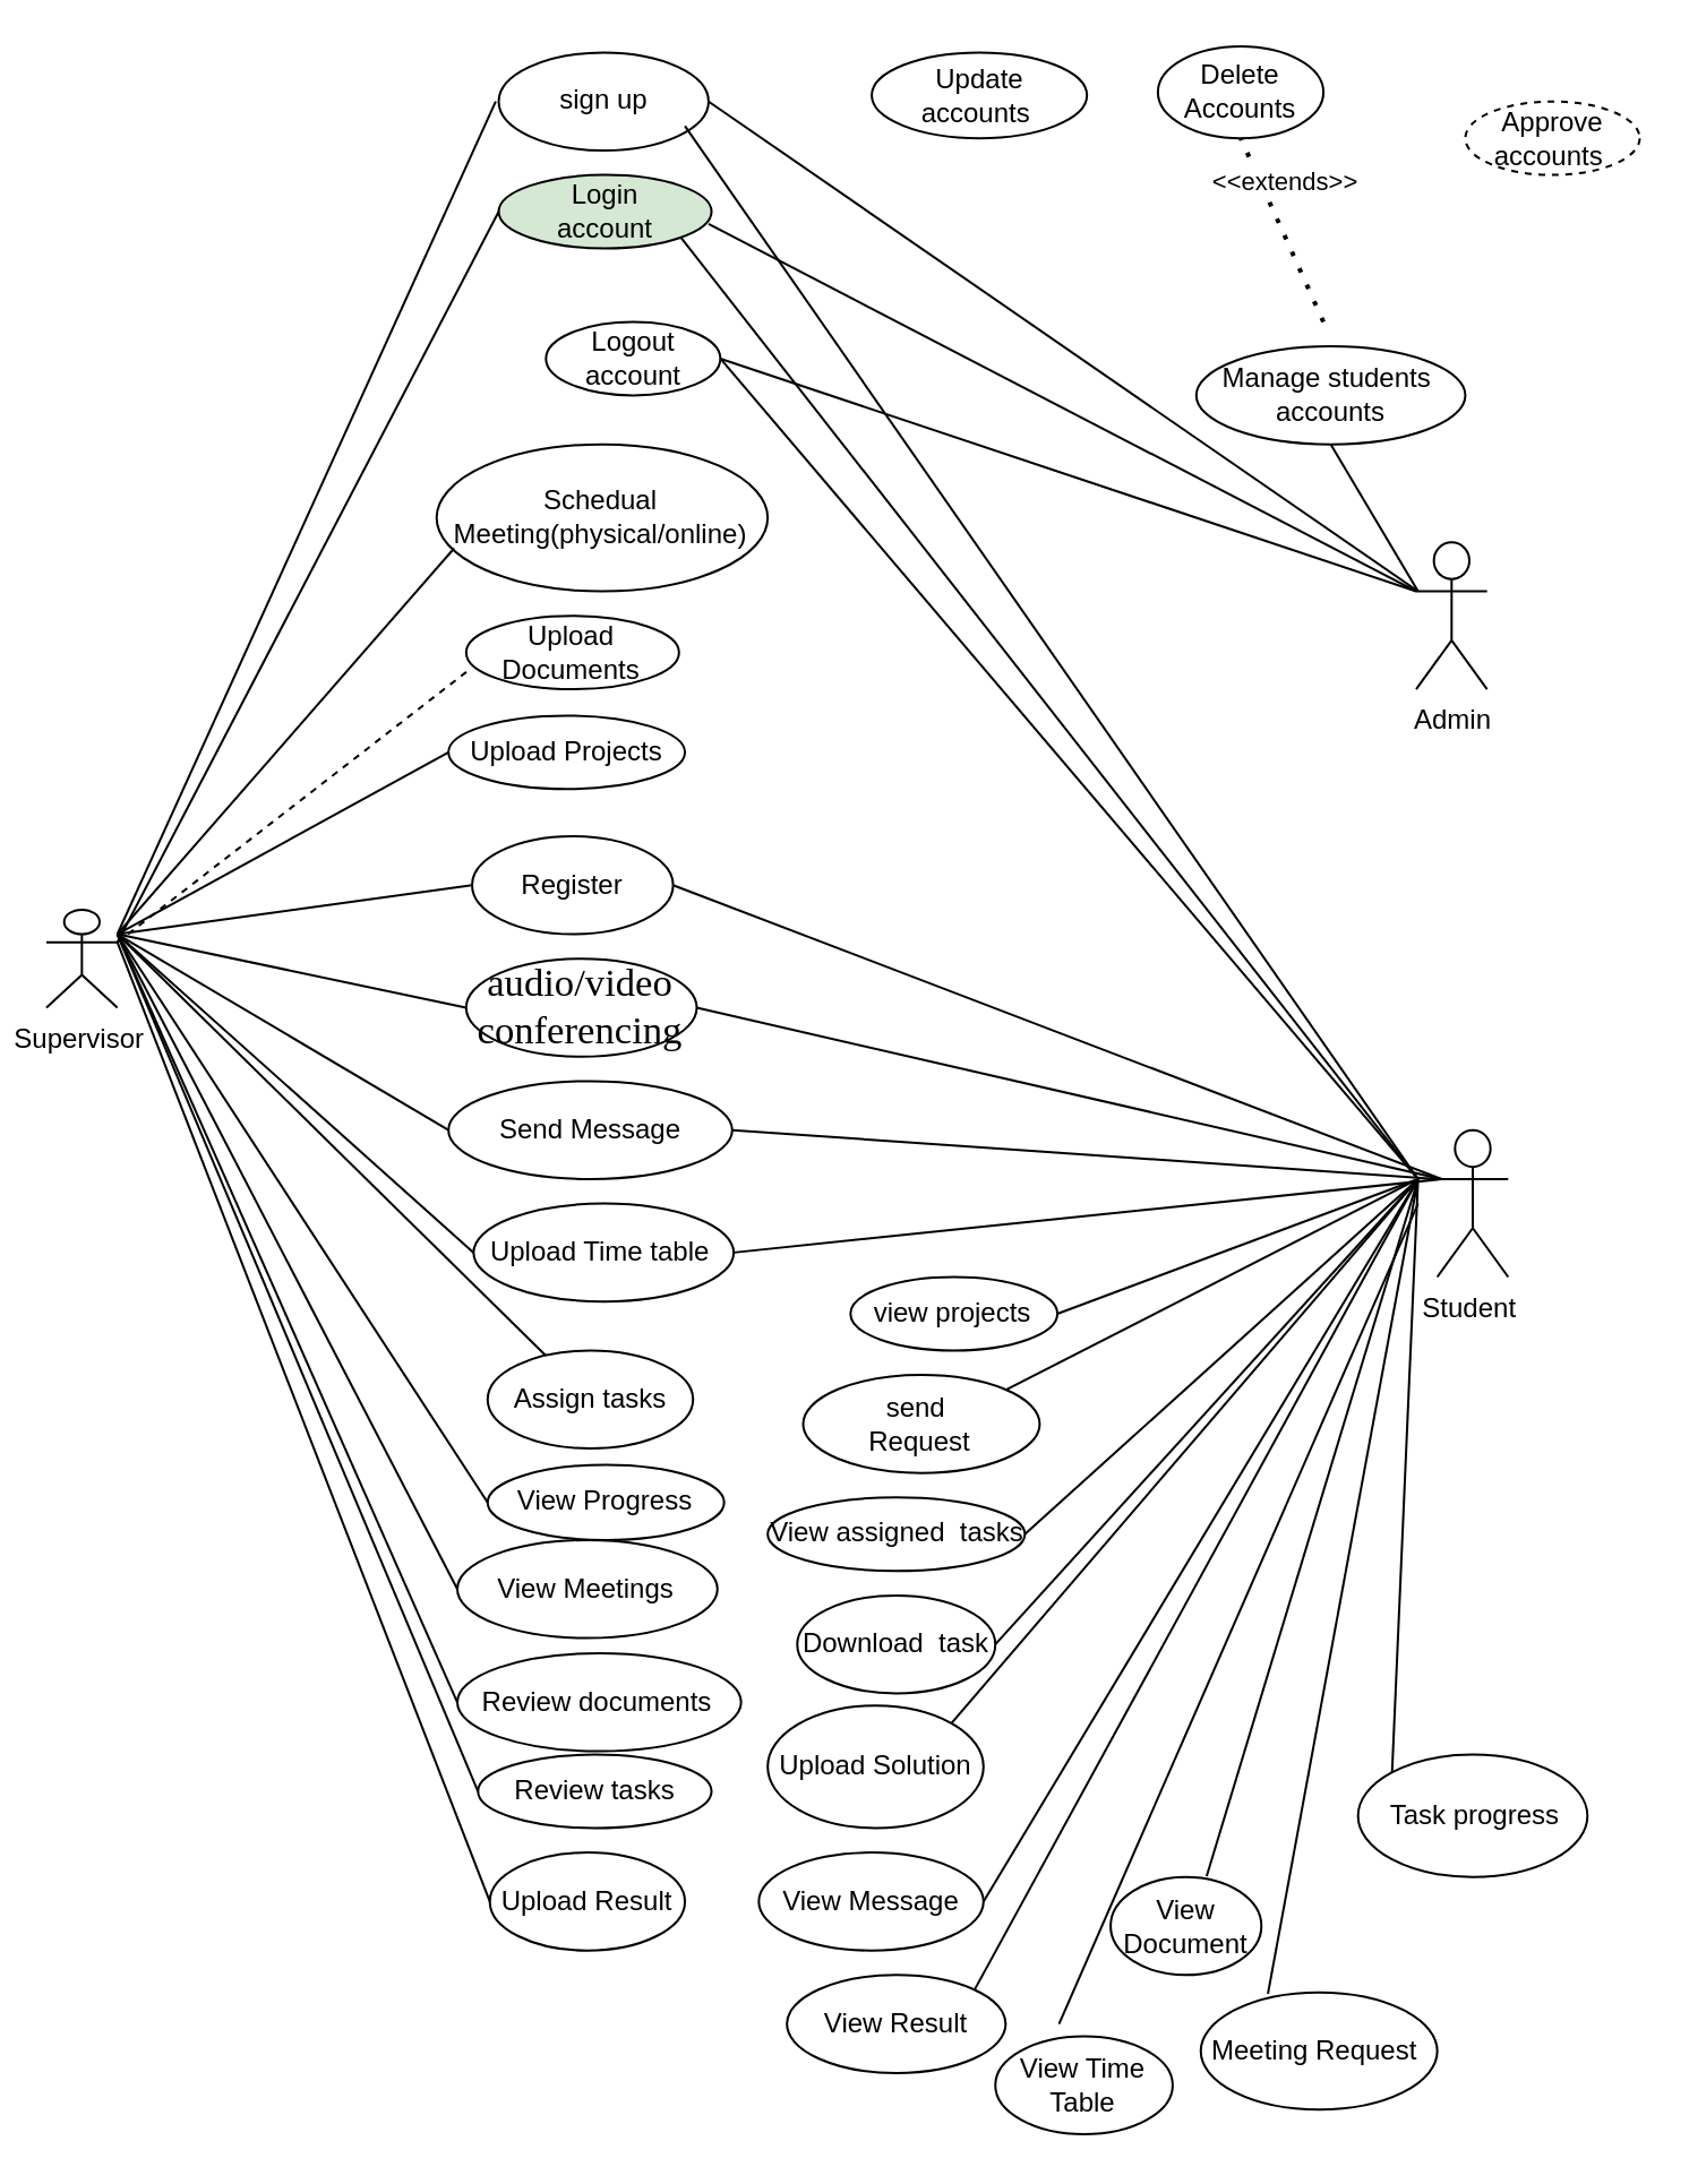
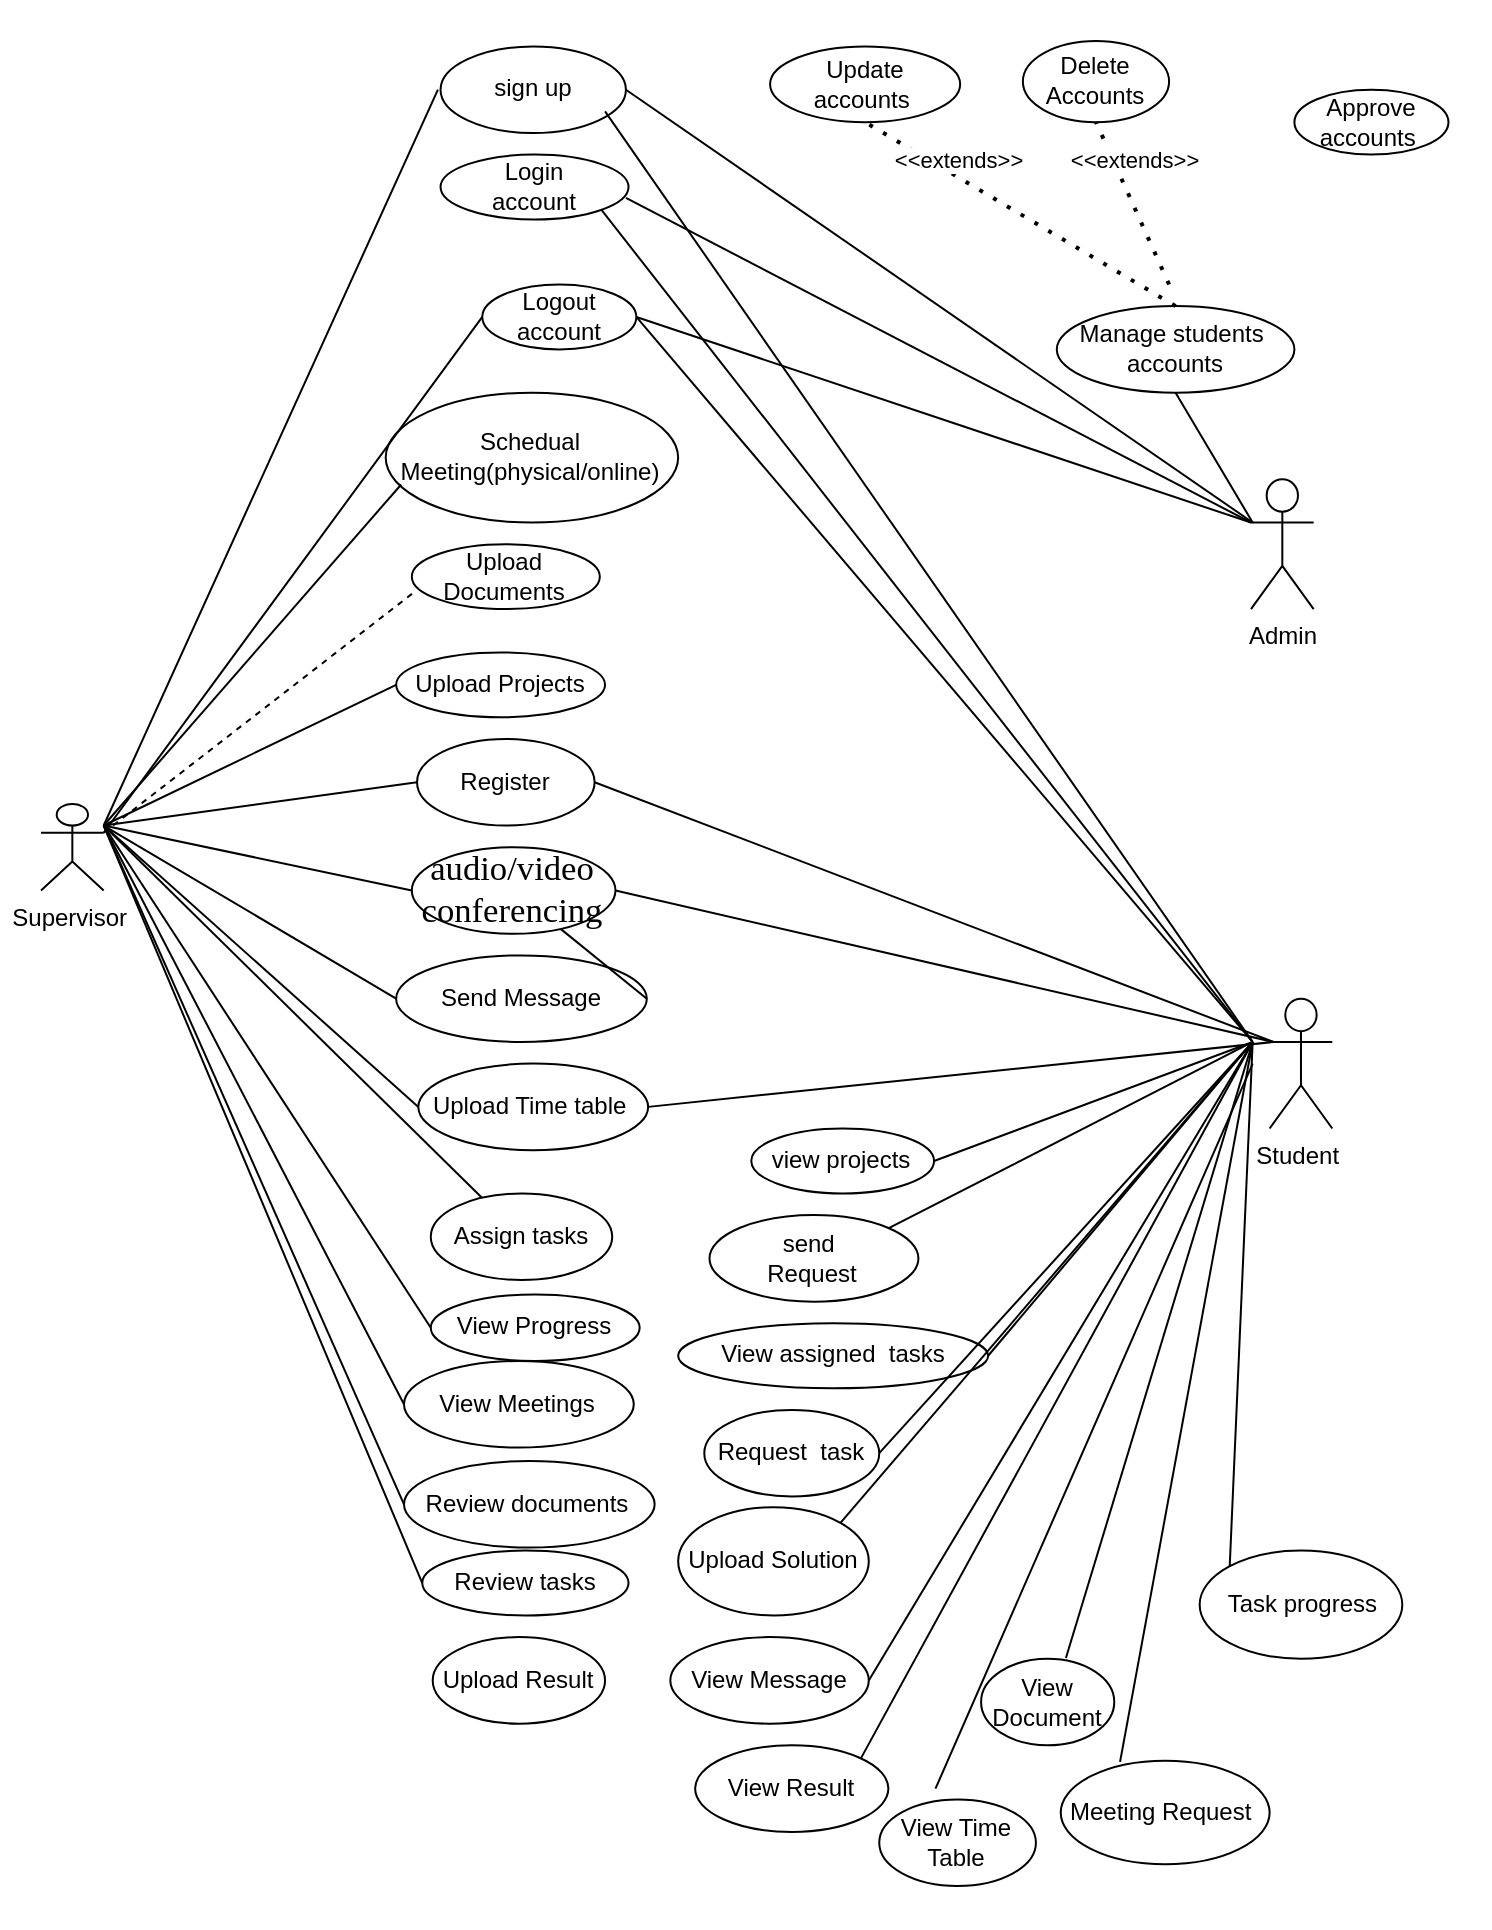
- <mxCell id="64" value="Approve accounts&amp;nbsp;" style="ellipse;whiteSpace=wrap;html=1;dashed=1;" parent="1" vertex="1"><mxGeometry x="646.706" y="44.348" width="77.034" height="32.463" as="geometry" /></mxCell>
+ <mxCell id="64" value="Approve accounts&amp;nbsp;" style="ellipse;whiteSpace=wrap;html=1;" parent="1" vertex="1"><mxGeometry x="646.706" y="44.348" width="77.034" height="32.463" as="geometry" /></mxCell>
+ <mxCell id="74" value="" style="endArrow=none;dashed=1;html=1;dashPattern=1 3;strokeWidth=2;rounded=0;entryX=0.5;entryY=1;entryDx=0;entryDy=0;exitX=0.5;exitY=0;exitDx=0;exitDy=0;" parent="1" source="5" target="73" edge="1"><mxGeometry width="50" height="50" relative="1" as="geometry"><mxPoint x="573.6" y="120.095" as="sourcePoint" /><mxPoint x="636.271" y="141.738" as="targetPoint" /></mxGeometry></mxCell>
+ <mxCell id="75" value="&amp;lt;&amp;lt;extends&amp;gt;&amp;gt;" style="edgeLabel;html=1;align=center;verticalAlign=middle;resizable=0;points=[];" parent="74" vertex="1" connectable="0"><mxGeometry x="0.494" y="-5" relative="1" as="geometry"><mxPoint x="5" as="offset" /></mxGeometry></mxCell>
- <mxCell id="3" value="Login&lt;br&gt;account" style="ellipse;whiteSpace=wrap;html=1;fillColor=#d5e8d4;" parent="1" vertex="1"><mxGeometry x="219.766" y="76.811" width="94.007" height="32.463" as="geometry" /></mxCell>
+ <mxCell id="3" value="Login&lt;br&gt;account" style="ellipse;whiteSpace=wrap;html=1;" parent="1" vertex="1"><mxGeometry x="219.766" y="76.811" width="94.007" height="32.463" as="geometry" /></mxCell>
- <mxCell id="59" value="" style="endArrow=none;html=1;rounded=0;exitX=1;exitY=0.333;exitDx=0;exitDy=0;exitPerimeter=0;entryX=0;entryY=0.5;entryDx=0;entryDy=0;" parent="1" source="4" target="3" edge="1"><mxGeometry width="50" height="50" relative="1" as="geometry"><mxPoint x="61.781" y="412.265" as="sourcePoint" /><mxPoint x="302.022" y="174.201" as="targetPoint" /></mxGeometry></mxCell>
+ <mxCell id="60" value="" style="endArrow=none;html=1;rounded=0;exitX=1;exitY=0.333;exitDx=0;exitDy=0;exitPerimeter=0;entryX=0;entryY=0.5;entryDx=0;entryDy=0;" parent="1" source="4" target="58" edge="1"><mxGeometry width="50" height="50" relative="1" as="geometry"><mxPoint x="61.781" y="412.265" as="sourcePoint" /><mxPoint x="312.468" y="185.022" as="targetPoint" /></mxGeometry></mxCell>
- <mxCell id="14" value="Upload Projects" style="ellipse;whiteSpace=wrap;html=1;" parent="1" vertex="1"><mxGeometry x="197.57" y="315.696" width="104.453" height="32.463" as="geometry" /></mxCell>
+ <mxCell id="14" value="Upload Projects" style="ellipse;whiteSpace=wrap;html=1;" parent="1" vertex="1"><mxGeometry x="197.57" y="325.696" width="104.453" height="32.463" as="geometry" /></mxCell>
- <mxCell id="36" value="" style="endArrow=none;html=1;rounded=0;entryX=0;entryY=0.333;entryDx=0;entryDy=0;entryPerimeter=0;exitX=1;exitY=0.5;exitDx=0;exitDy=0;" parent="1" source="12" target="7" edge="1"><mxGeometry width="50" height="50" relative="1" as="geometry"><mxPoint x="312.468" y="304.054" as="sourcePoint" /><mxPoint x="490.037" y="433.908" as="targetPoint" /></mxGeometry></mxCell>
+ <mxCell id="36" value="" style="endArrow=none;html=1;rounded=0;exitX=1;exitY=0.5;exitDx=0;exitDy=0;" parent="1" source="12" target="19" edge="1"><mxGeometry width="50" height="50" relative="1" as="geometry"><mxPoint x="312.468" y="304.054" as="sourcePoint" /><mxPoint x="490.037" y="433.908" as="targetPoint" /></mxGeometry></mxCell>
- <mxCell id="25" value="" style="endArrow=none;html=1;rounded=0;entryX=0;entryY=0.5;entryDx=0;entryDy=0;exitX=1;exitY=0.333;exitDx=0;exitDy=0;exitPerimeter=0;" parent="1" source="4" target="9" edge="1"><mxGeometry width="50" height="50" relative="1" as="geometry"><mxPoint x="40.891" y="433.908" as="sourcePoint" /><mxPoint x="187.124" y="515.066" as="targetPoint" /></mxGeometry></mxCell>
- <mxCell id="37" value="View assigned&amp;nbsp; tasks" style="ellipse;whiteSpace=wrap;html=1;" parent="1" vertex="1"><mxGeometry x="338.581" y="661.151" width="113.592" height="32.463" as="geometry" /></mxCell>
+ <mxCell id="37" value="View assigned&amp;nbsp; tasks" style="ellipse;whiteSpace=wrap;html=1;" parent="1" vertex="1"><mxGeometry x="338.581" y="661.151" width="155" height="32.463" as="geometry" /></mxCell>
- <mxCell id="38" value="Download&amp;nbsp; task" style="ellipse;whiteSpace=wrap;html=1;" parent="1" vertex="1"><mxGeometry x="351.638" y="704.435" width="87.479" height="43.284" as="geometry" /></mxCell>
+ <mxCell id="38" value="Request&amp;nbsp; task" style="ellipse;whiteSpace=wrap;html=1;" parent="1" vertex="1"><mxGeometry x="351.638" y="704.435" width="87.479" height="43.284" as="geometry" /></mxCell>
